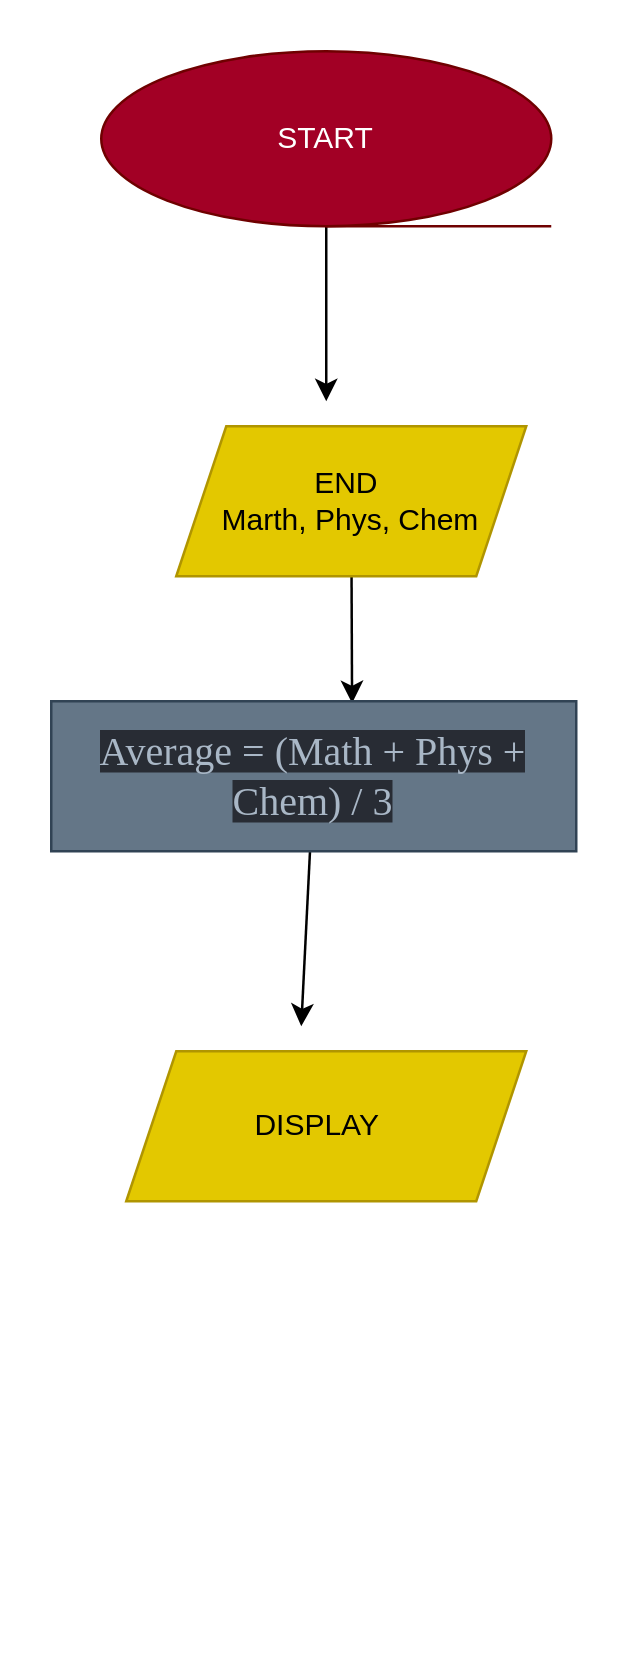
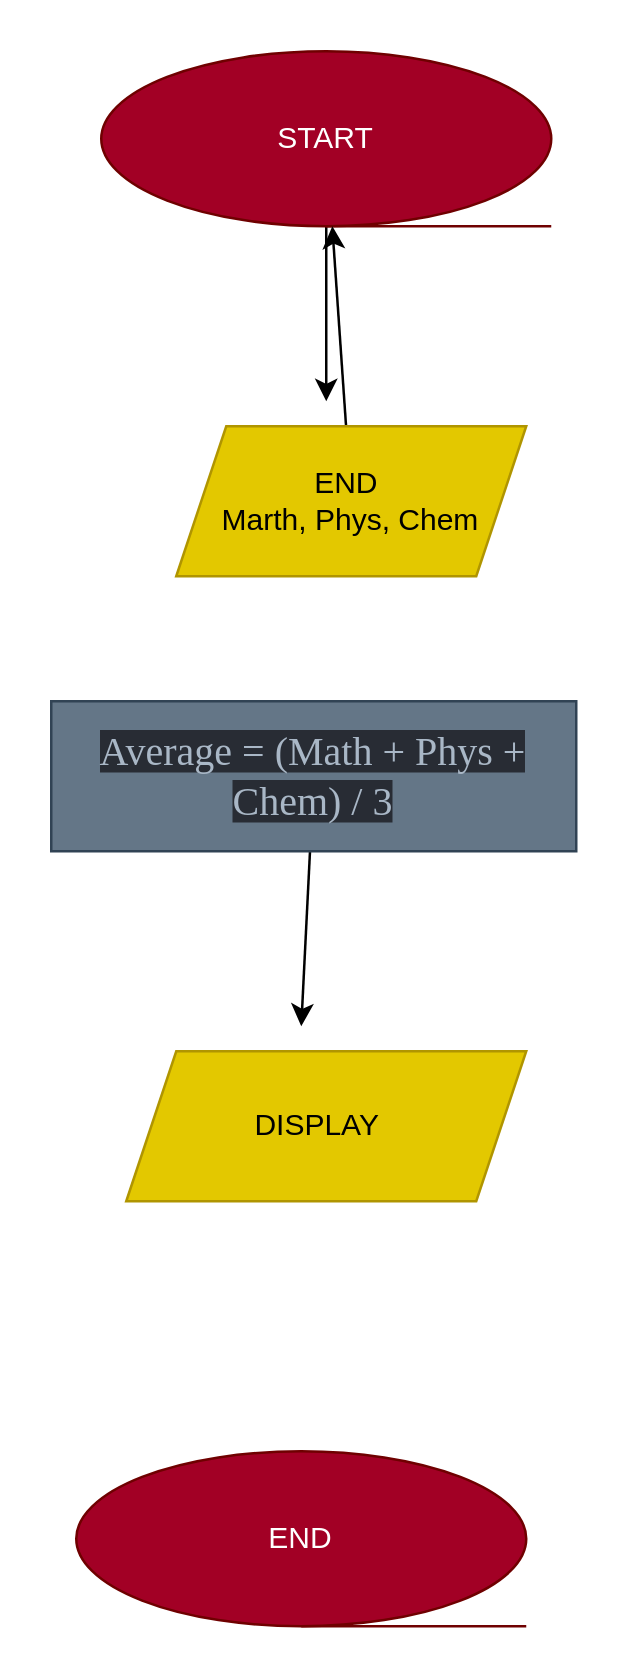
- <mxCell id="5" style="edgeStyle=none;html=1;entryX=0.573;entryY=0.013;entryDx=0;entryDy=0;entryPerimeter=0;" edge="1" parent="1" source="6" target="8"><mxGeometry relative="1" as="geometry" /></mxCell>
+ <mxCell id="5" style="edgeStyle=none;html=1;" edge="1" parent="1" source="6" target="3"><mxGeometry relative="1" as="geometry" /></mxCell>
+ <mxCell id="4" value="END" style="shape=tapeData;whiteSpace=wrap;html=1;perimeter=ellipsePerimeter;fillColor=#a20025;fontColor=#ffffff;strokeColor=#6F0000;" vertex="1" parent="1"><mxGeometry x="30" y="580" width="180" height="70" as="geometry" /></mxCell>
